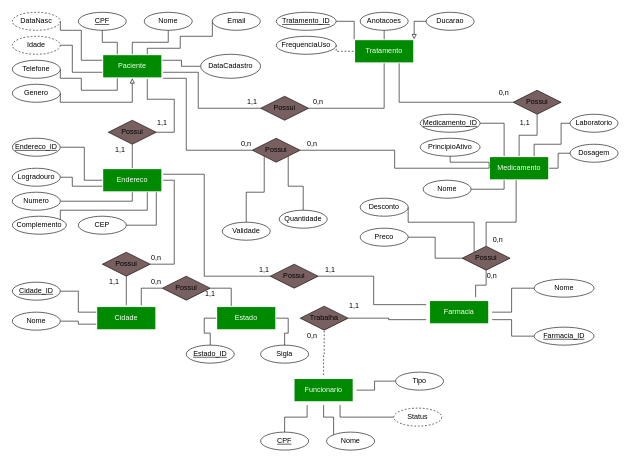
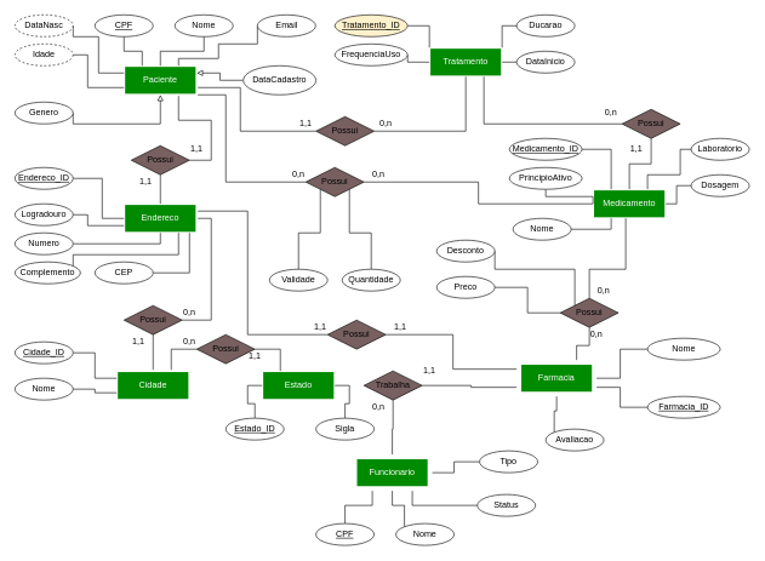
- <mxCell id="55" value="Tratamento_ID" style="ellipse;whiteSpace=wrap;html=1;fontStyle=4" parent="1" vertex="1"><mxGeometry x="460" width="100" height="30" as="geometry" y="20" /></mxCell>
+ <mxCell id="55" value="Tratamento_ID" style="ellipse;whiteSpace=wrap;html=1;fontStyle=4;fillColor=#fff2cc;" parent="1" vertex="1"><mxGeometry x="460" width="100" height="30" as="geometry" y="20" /></mxCell>
- <mxCell id="57" value="Anotacoes" style="ellipse;whiteSpace=wrap;html=1;" parent="1" vertex="1"><mxGeometry x="600" width="80" height="30" as="geometry" y="20" /></mxCell>
- <mxCell id="60" style="edgeStyle=orthogonalEdgeStyle;rounded=0;orthogonalLoop=1;jettySize=auto;html=1;exitX=0;exitY=0.5;exitDx=0;exitDy=0;entryX=1;entryY=0;entryDx=0;entryDy=0;endArrow=block;endFill=0;" parent="1" source="61" target="53" edge="1"><mxGeometry relative="1" as="geometry" /></mxCell>
+ <mxCell id="60" style="edgeStyle=orthogonalEdgeStyle;rounded=0;orthogonalLoop=1;jettySize=auto;html=1;exitX=0;exitY=0.5;exitDx=0;exitDy=0;entryX=1;entryY=0;entryDx=0;entryDy=0;endArrow=none;endFill=0;" parent="1" source="61" target="53" edge="1"><mxGeometry relative="1" as="geometry" /></mxCell>
- <mxCell id="56" style="edgeStyle=orthogonalEdgeStyle;rounded=0;orthogonalLoop=1;jettySize=auto;html=1;exitX=0.5;exitY=1;exitDx=0;exitDy=0;entryX=0.5;entryY=0;entryDx=0;entryDy=0;endArrow=none;endFill=0;" parent="1" source="57" target="53" edge="1"><mxGeometry relative="1" as="geometry" /></mxCell>
- <mxCell id="58" style="edgeStyle=orthogonalEdgeStyle;rounded=0;orthogonalLoop=1;jettySize=auto;html=1;exitX=1;exitY=0.5;exitDx=0;exitDy=0;entryX=0;entryY=0.5;entryDx=0;entryDy=0;endArrow=none;endFill=0;dashed=1;" parent="1" source="59" target="53" edge="1"><mxGeometry relative="1" as="geometry"><Array as="points"><mxPoint x="560" y="85" /></Array></mxGeometry></mxCell>
+ <mxCell id="58" style="edgeStyle=orthogonalEdgeStyle;rounded=0;orthogonalLoop=1;jettySize=auto;html=1;exitX=1;exitY=0.5;exitDx=0;exitDy=0;entryX=0;entryY=0.5;entryDx=0;entryDy=0;endArrow=none;endFill=0;" parent="1" source="59" target="53" edge="1"><mxGeometry relative="1" as="geometry"><Array as="points"><mxPoint x="560" y="85" /></Array></mxGeometry></mxCell>
+ <mxCell id="62" style="edgeStyle=orthogonalEdgeStyle;rounded=0;orthogonalLoop=1;jettySize=auto;html=1;exitX=0;exitY=0.5;exitDx=0;exitDy=0;entryX=1;entryY=0.5;entryDx=0;entryDy=0;endArrow=none;endFill=0;" parent="1" source="63" target="53" edge="1"><mxGeometry relative="1" as="geometry" /></mxCell>
+ <mxCell id="63" value="DataInicio" style="ellipse;whiteSpace=wrap;html=1;" parent="1" vertex="1"><mxGeometry x="710" y="70" width="80" height="30" as="geometry" /></mxCell>
- <mxCell id="20" style="edgeStyle=orthogonalEdgeStyle;rounded=0;orthogonalLoop=1;jettySize=auto;html=1;exitX=0;exitY=0.5;exitDx=0;exitDy=0;entryX=1;entryY=0.25;entryDx=0;entryDy=0;endArrow=none;endFill=0;" parent="1" source="21" target="5" edge="1"><mxGeometry relative="1" as="geometry" /></mxCell>
+ <mxCell id="20" style="edgeStyle=orthogonalEdgeStyle;rounded=0;orthogonalLoop=1;jettySize=auto;html=1;exitX=0;exitY=0.5;exitDx=0;exitDy=0;entryX=1;entryY=0.25;entryDx=0;entryDy=0;endArrow=block;endFill=0;" parent="1" source="21" target="5" edge="1"><mxGeometry relative="1" as="geometry" /></mxCell>
- <mxCell id="17" value="Telefone" style="ellipse;whiteSpace=wrap;html=1;" parent="1" vertex="1"><mxGeometry y="100" width="80" height="30" as="geometry" x="20" /></mxCell>
- <mxCell id="16" style="edgeStyle=orthogonalEdgeStyle;rounded=0;orthogonalLoop=1;jettySize=auto;html=1;exitX=1;exitY=0.5;exitDx=0;exitDy=0;entryX=0.25;entryY=1;entryDx=0;entryDy=0;endArrow=none;endFill=0;" parent="1" source="17" target="5" edge="1"><mxGeometry relative="1" as="geometry"><Array as="points"><mxPoint x="100" y="130" /><mxPoint x="135" y="130" /><mxPoint x="135" y="150" /><mxPoint x="195" y="150" /></Array></mxGeometry></mxCell>
- <mxCell id="96" value="Quantidade" style="ellipse;whiteSpace=wrap;html=1;" vertex="1" parent="1"><mxGeometry x="465" y="350" width="80" height="30" as="geometry" /></mxCell>
+ <mxCell id="96" value="Quantidade" style="ellipse;whiteSpace=wrap;html=1;" vertex="1" parent="1"><mxGeometry x="470" y="370" width="80" height="30" as="geometry" /></mxCell>
+ <mxCell id="92" style="edgeStyle=orthogonalEdgeStyle;rounded=0;orthogonalLoop=1;jettySize=auto;html=1;entryX=0.5;entryY=1;entryDx=0;entryDy=0;endArrow=none;endFill=0;exitX=0;exitY=0;exitDx=0;exitDy=0;" edge="1" parent="1" source="93" target="86"><mxGeometry relative="1" as="geometry"><Array as="points"><mxPoint x="762" y="565" /><mxPoint x="765" y="565" /></Array></mxGeometry></mxCell>
- <mxCell id="87" style="edgeStyle=orthogonalEdgeStyle;rounded=0;orthogonalLoop=1;jettySize=auto;html=1;exitX=0.5;exitY=0;exitDx=0;exitDy=0;entryX=0.5;entryY=1;entryDx=0;entryDy=0;endArrow=none;endFill=0;dashed=1;" edge="1" parent="1" source="88" target="105"><mxGeometry relative="1" as="geometry" /></mxCell>
+ <mxCell id="87" style="edgeStyle=orthogonalEdgeStyle;rounded=0;orthogonalLoop=1;jettySize=auto;html=1;exitX=0.5;exitY=0;exitDx=0;exitDy=0;entryX=0.5;entryY=1;entryDx=0;entryDy=0;endArrow=none;endFill=0;" edge="1" parent="1" source="88" target="105"><mxGeometry relative="1" as="geometry" /></mxCell>
+ <mxCell id="93" value="Avaliacao" style="ellipse;whiteSpace=wrap;html=1;" parent="1" vertex="1"><mxGeometry x="750" y="590" width="80" height="30" as="geometry" /></mxCell>
- <mxCell id="111" value="Status" style="ellipse;whiteSpace=wrap;html=1;dashed=1;" vertex="1" parent="1"><mxGeometry x="656" y="680" width="80" height="30" as="geometry" /></mxCell>
+ <mxCell id="111" value="Status" style="ellipse;whiteSpace=wrap;html=1;" vertex="1" parent="1"><mxGeometry x="656" y="680" width="80" height="30" as="geometry" /></mxCell>
